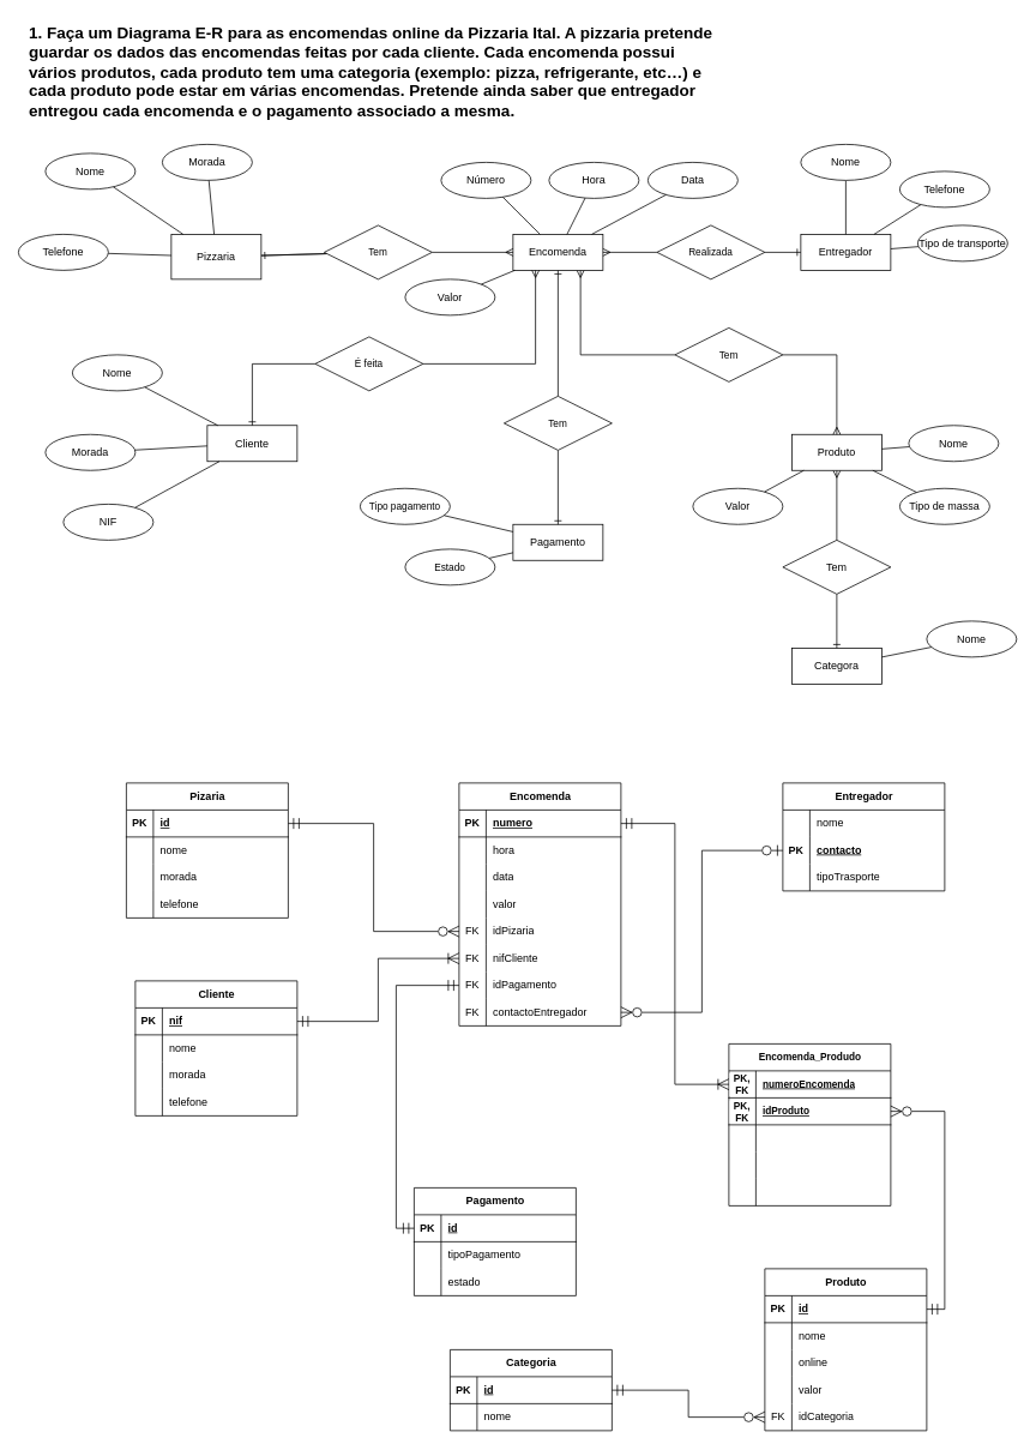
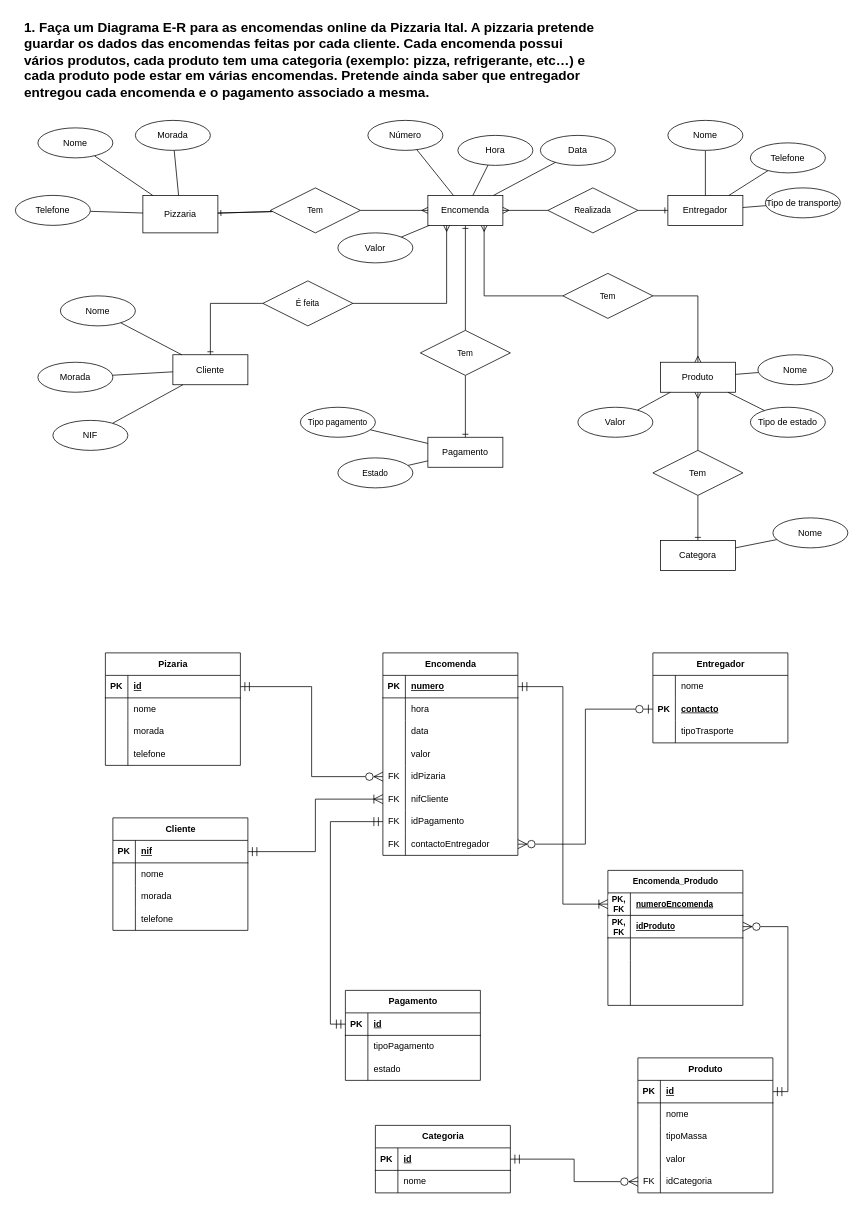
- <mxCell id="20" value="Número" style="ellipse;whiteSpace=wrap;html=1;align=center;" parent="1" vertex="1"><mxGeometry x="490" y="180" width="100" height="40" as="geometry" /></mxCell>
+ <mxCell id="20" value="Número" style="ellipse;whiteSpace=wrap;html=1;align=center;" parent="1" vertex="1"><mxGeometry x="490" y="160" width="100" height="40" as="geometry" /></mxCell>
- <mxCell id="31" value="Tipo de massa" style="ellipse;whiteSpace=wrap;html=1;align=center;" parent="1" vertex="1"><mxGeometry x="1000" y="542.5" width="100" height="40" as="geometry" /></mxCell>
+ <mxCell id="31" value="Tipo de estado" style="ellipse;whiteSpace=wrap;html=1;align=center;" parent="1" vertex="1"><mxGeometry x="1000" y="542.5" width="100" height="40" as="geometry" /></mxCell>
- <mxCell id="147" value="online" style="shape=partialRectangle;connectable=0;fillColor=none;top=0;left=0;bottom=0;right=0;align=left;spacingLeft=6;overflow=hidden;whiteSpace=wrap;html=1;" vertex="1" parent="145"><mxGeometry x="30" width="150" height="30" as="geometry"><mxRectangle width="150" height="30" as="alternateBounds" /></mxGeometry></mxCell>
+ <mxCell id="147" value="tipoMassa" style="shape=partialRectangle;connectable=0;fillColor=none;top=0;left=0;bottom=0;right=0;align=left;spacingLeft=6;overflow=hidden;whiteSpace=wrap;html=1;" vertex="1" parent="145"><mxGeometry x="30" width="150" height="30" as="geometry"><mxRectangle width="150" height="30" as="alternateBounds" /></mxGeometry></mxCell>
